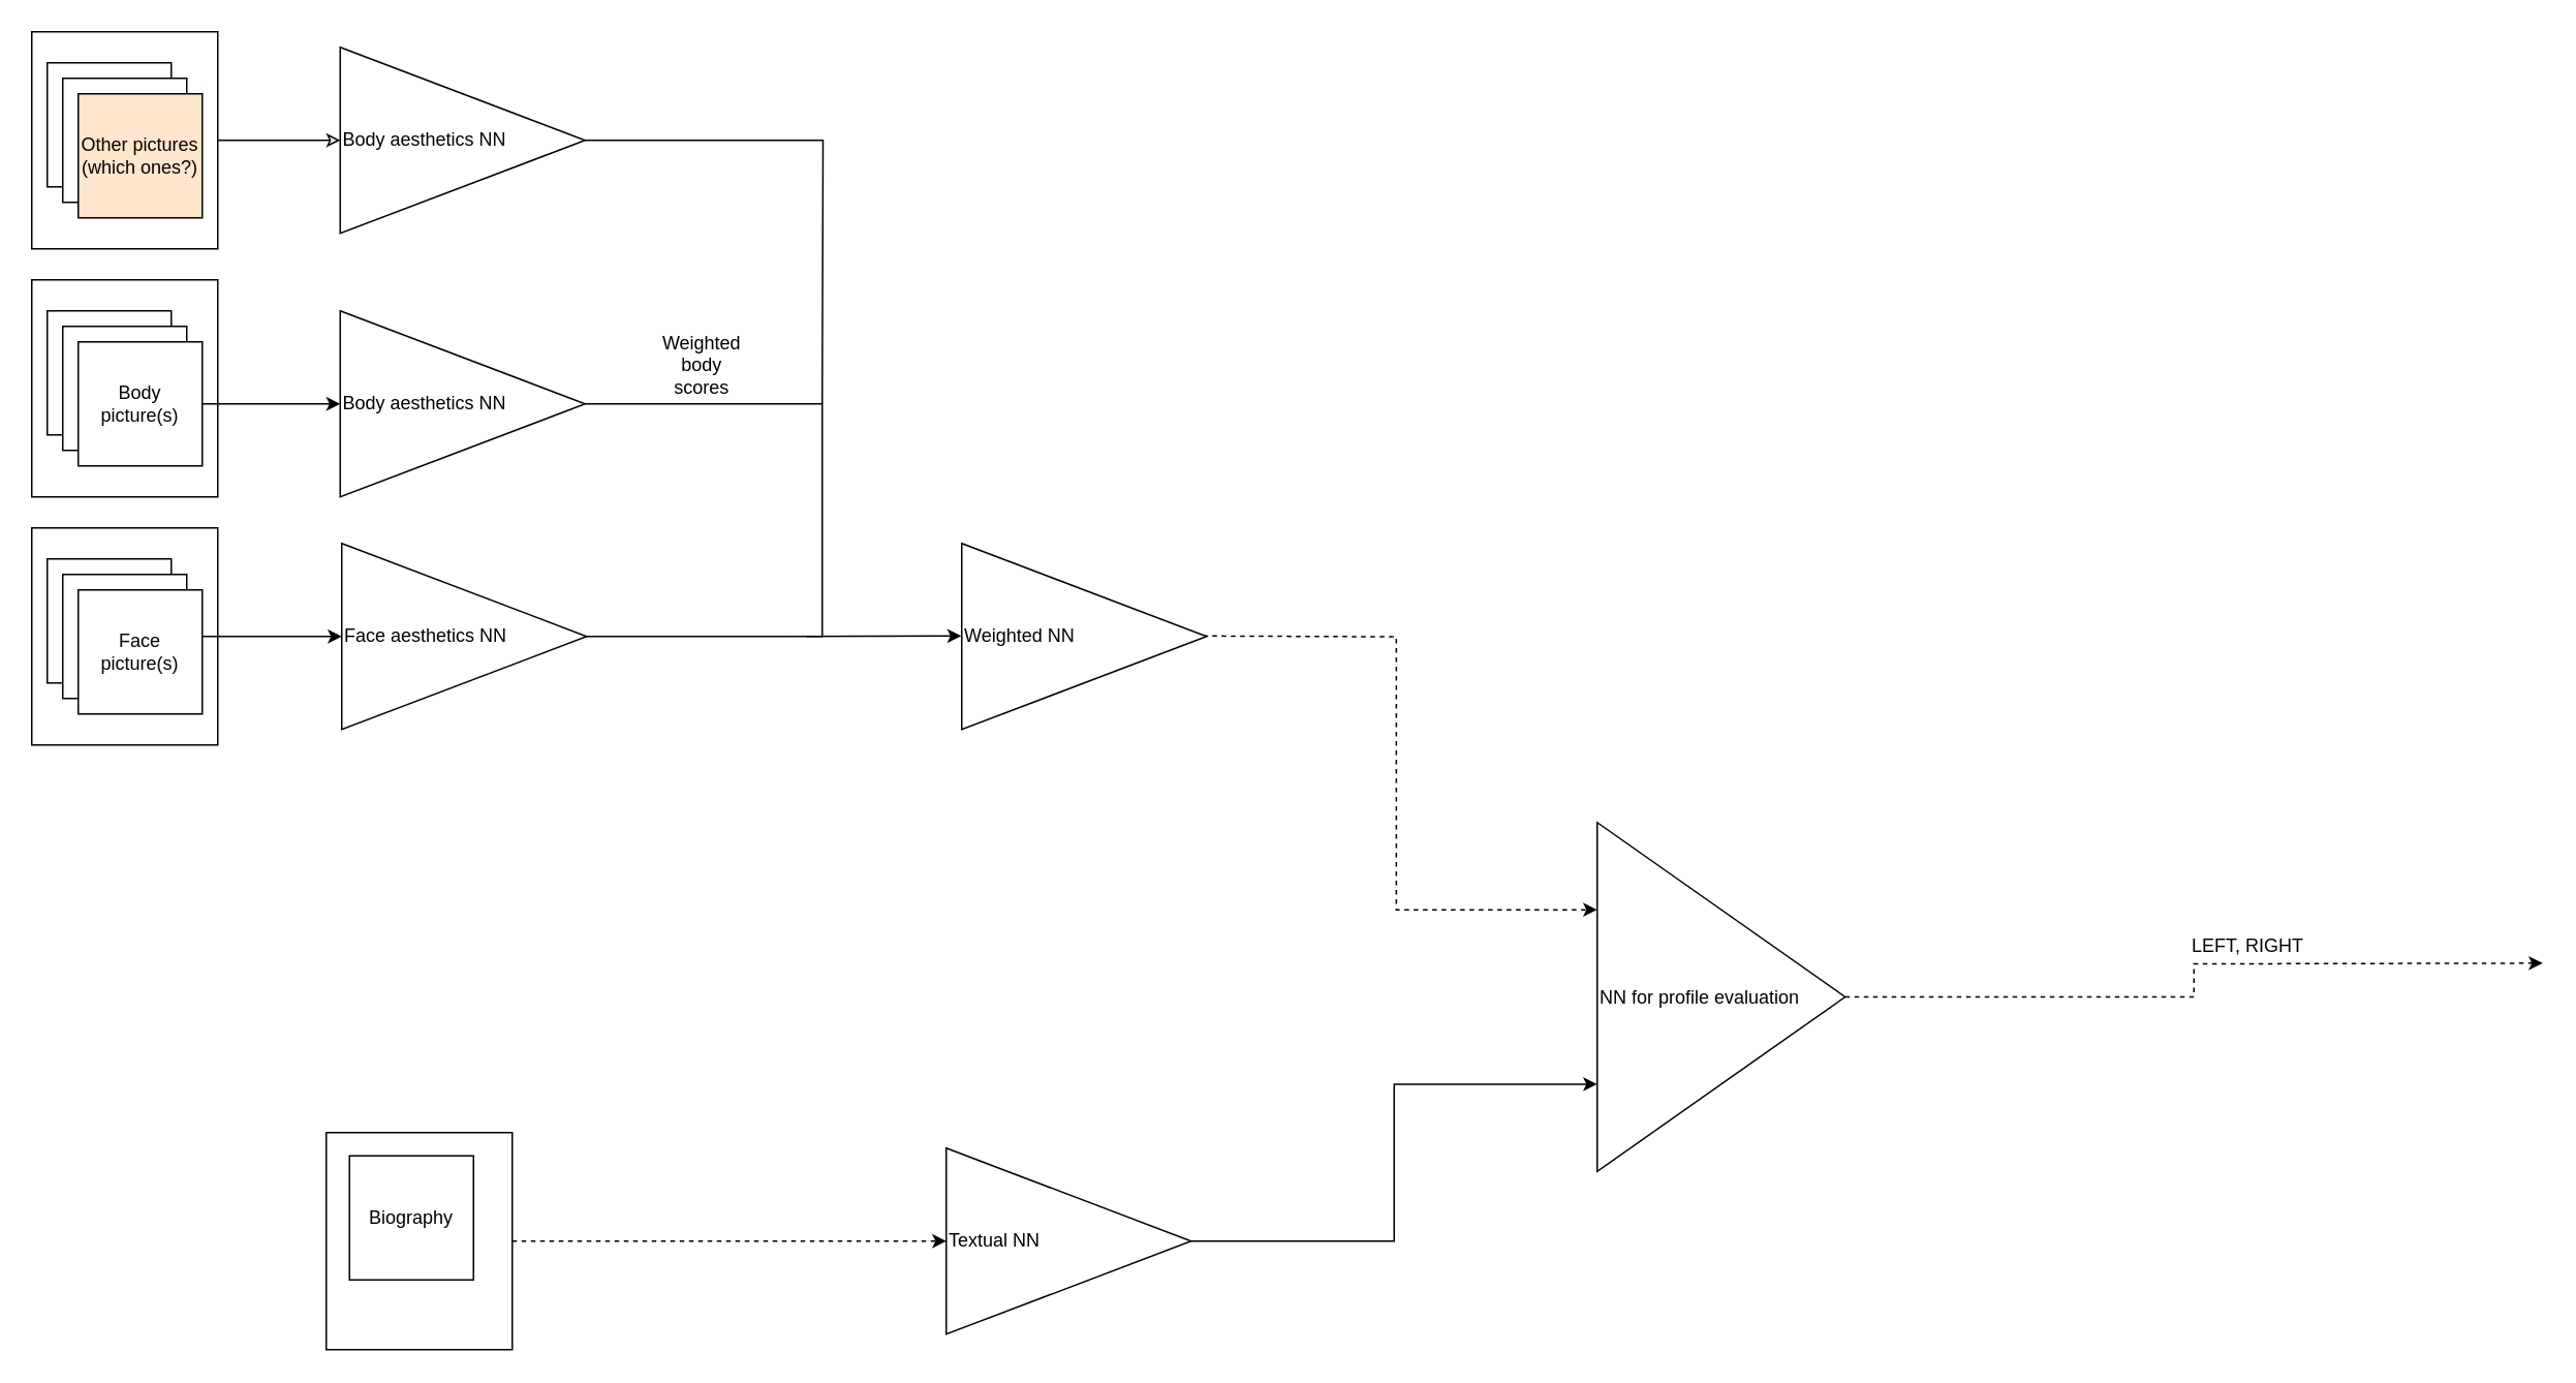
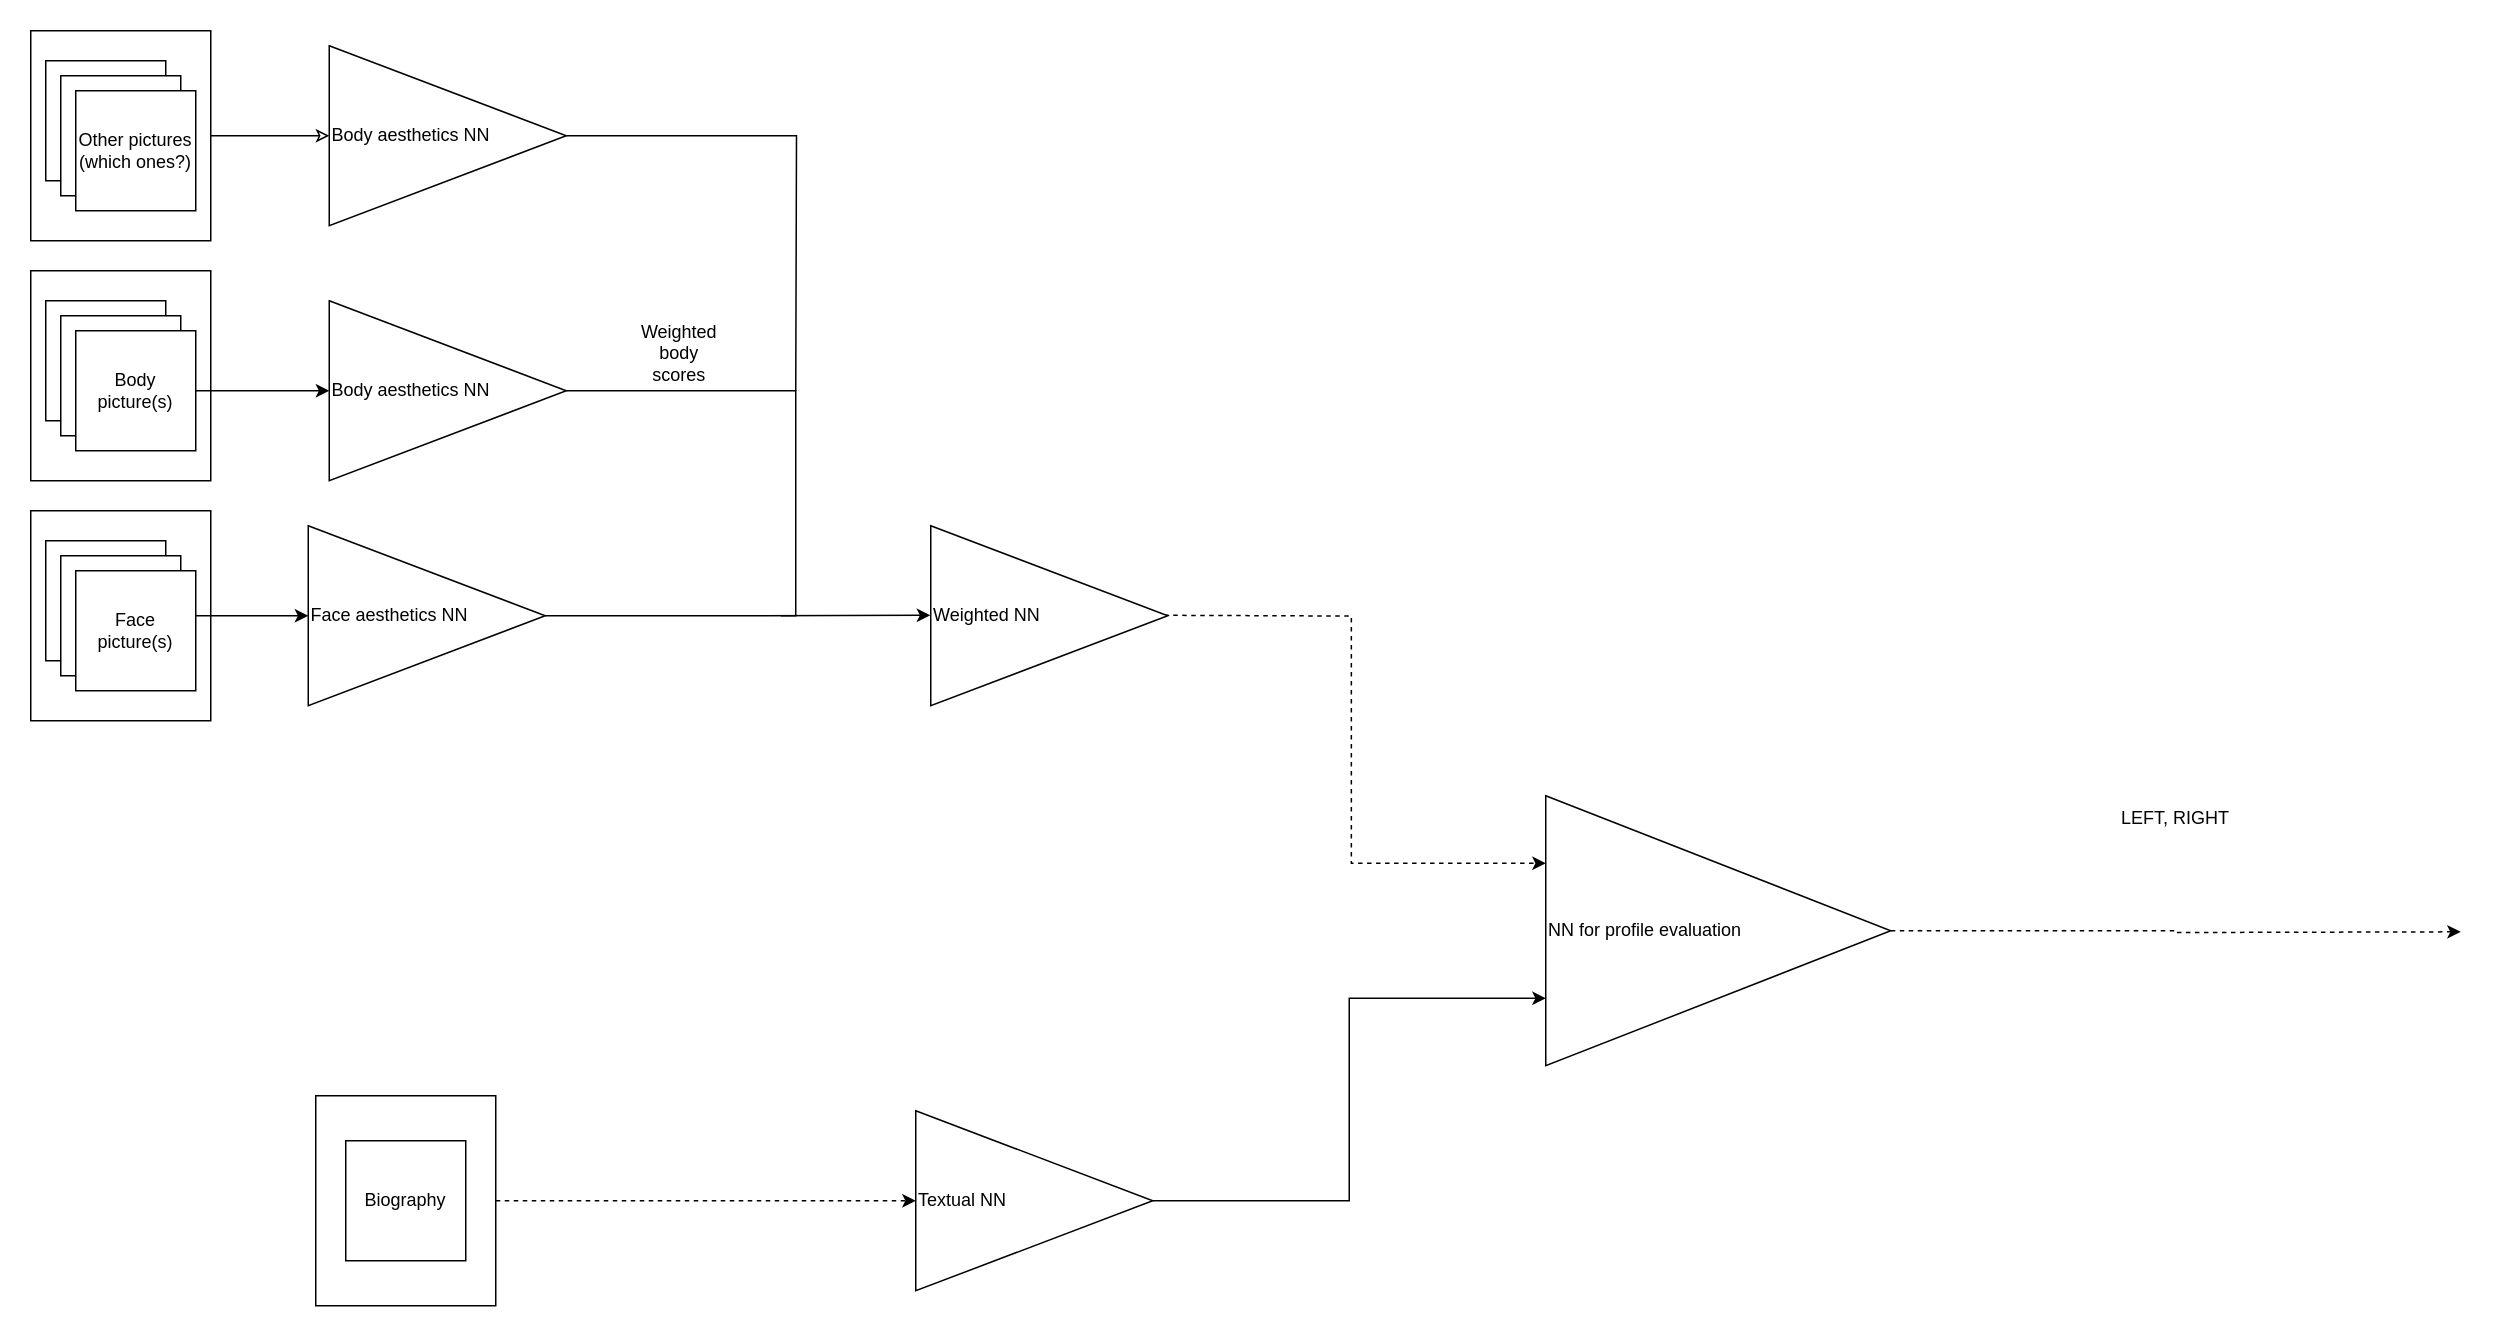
- <mxCell id="28" value="Other pictures (which ones?)" style="whiteSpace=wrap;html=1;aspect=fixed;fillColor=#ffe6cc;" vertex="1" parent="1"><mxGeometry x="50" y="60" width="80" height="80" as="geometry" /></mxCell>
+ <mxCell id="28" value="Other pictures (which ones?)" style="whiteSpace=wrap;html=1;aspect=fixed;" vertex="1" parent="1"><mxGeometry x="50" y="60" width="80" height="80" as="geometry" /></mxCell>
- <mxCell id="6" value="Face aesthetics NN" style="triangle;whiteSpace=wrap;html=1;align=left;" parent="1" vertex="1"><mxGeometry x="220" y="350" width="158" height="120" as="geometry" /></mxCell>
+ <mxCell id="6" value="Face aesthetics NN" style="triangle;whiteSpace=wrap;html=1;align=left;" parent="1" vertex="1"><mxGeometry x="205" y="350" width="158" height="120" as="geometry" /></mxCell>
- <mxCell id="17" value="LEFT, RIGHT" style="text;html=1;strokeColor=none;fillColor=none;align=center;verticalAlign=middle;whiteSpace=wrap;rounded=0;dashed=1;" parent="1" vertex="1"><mxGeometry x="1410" y="600" width="80" height="20" as="geometry" /></mxCell>
+ <mxCell id="17" value="LEFT, RIGHT" style="text;html=1;strokeColor=none;fillColor=none;align=center;verticalAlign=middle;whiteSpace=wrap;rounded=0;dashed=1;" parent="1" vertex="1"><mxGeometry x="1410" y="535" width="80" height="20" as="geometry" /></mxCell>
- <mxCell id="16" value="NN for profile evaluation" style="triangle;whiteSpace=wrap;html=1;align=left;" parent="1" vertex="1"><mxGeometry x="1030" y="530" width="160" height="225" as="geometry" /></mxCell>
+ <mxCell id="16" value="NN for profile evaluation" style="triangle;whiteSpace=wrap;html=1;align=left;" parent="1" vertex="1"><mxGeometry x="1030" y="530" width="230" height="180" as="geometry" /></mxCell>
- <mxCell id="14" value="Biography" style="whiteSpace=wrap;html=1;aspect=fixed;" parent="1" vertex="1"><mxGeometry x="225" y="745" width="80" height="80" as="geometry" /></mxCell>
+ <mxCell id="14" value="Biography" style="whiteSpace=wrap;html=1;aspect=fixed;" parent="1" vertex="1"><mxGeometry x="230" y="760" width="80" height="80" as="geometry" /></mxCell>
